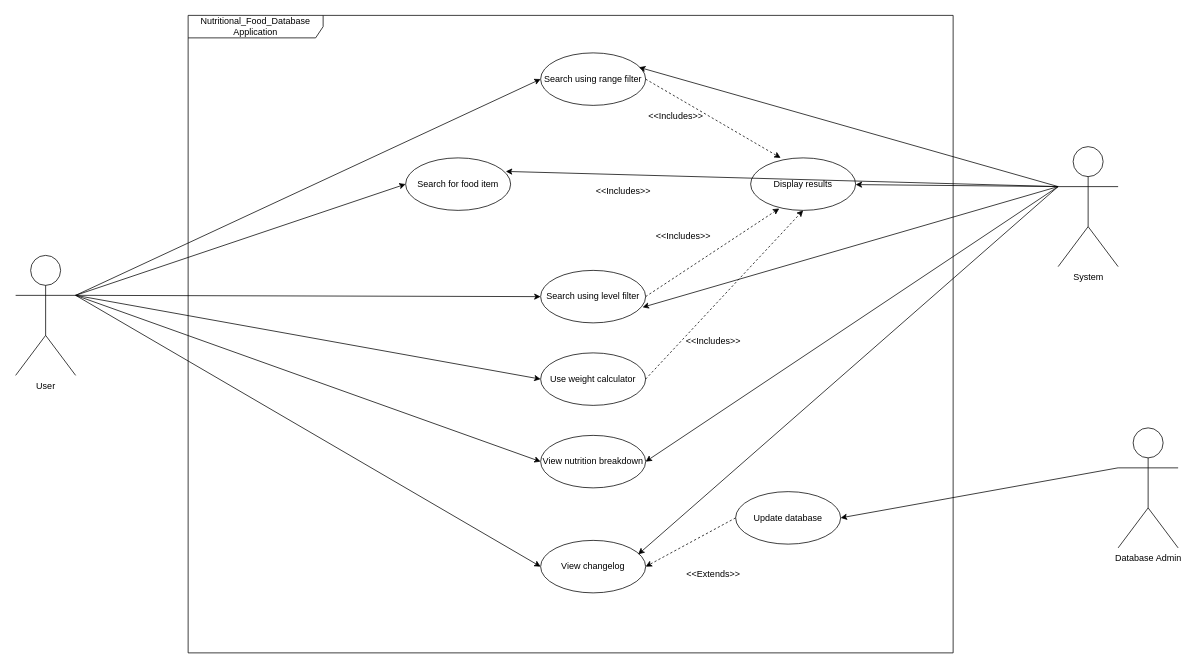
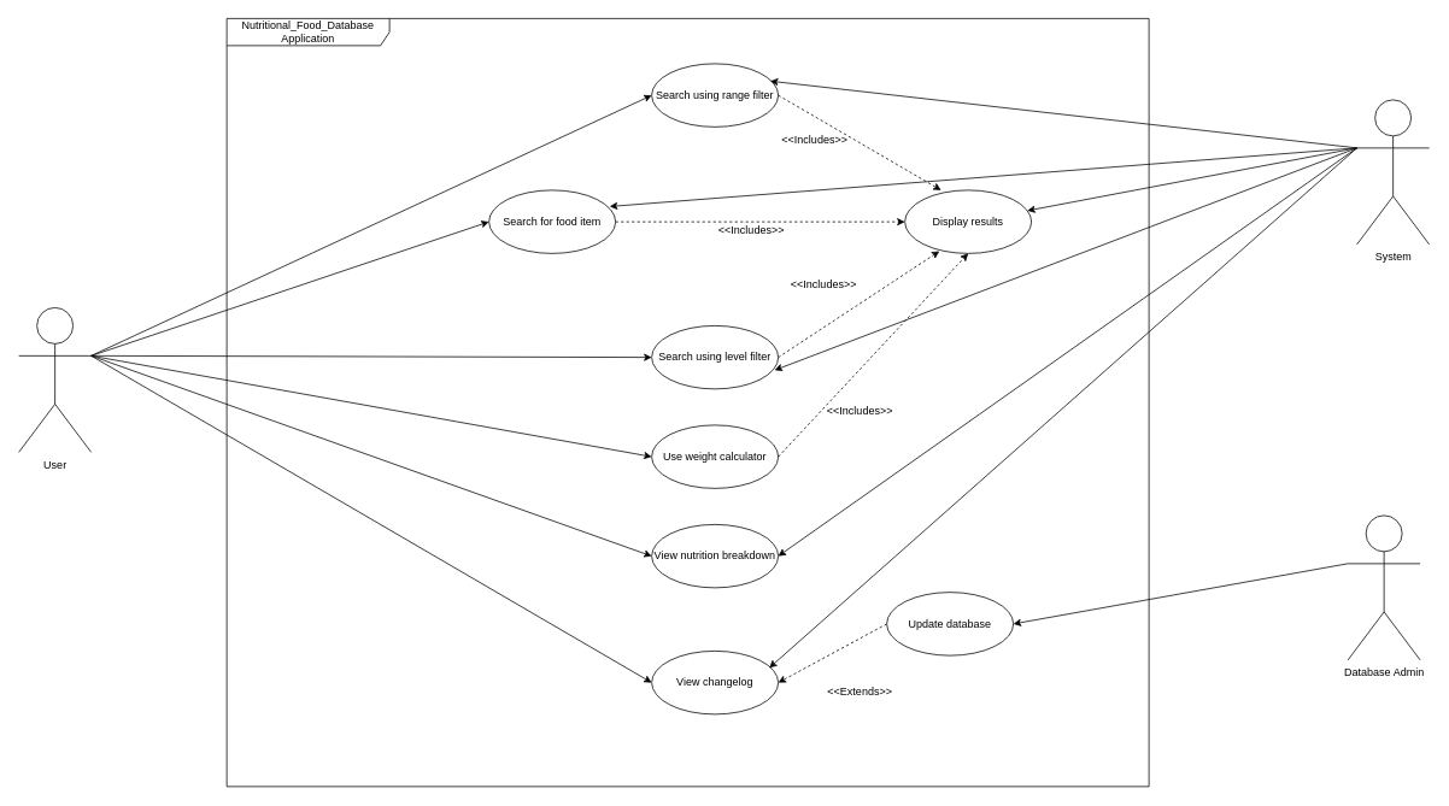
+ <mxCell id="15" style="edgeStyle=orthogonalEdgeStyle;rounded=0;orthogonalLoop=1;jettySize=auto;html=1;exitX=1;exitY=0.5;exitDx=0;exitDy=0;entryX=0;entryY=0.5;entryDx=0;entryDy=0;dashed=1;" parent="1" source="16" target="21" edge="1"><mxGeometry relative="1" as="geometry" /></mxCell>
- <mxCell id="14" value="System" style="shape=umlActor;verticalLabelPosition=bottom;verticalAlign=top;html=1;" parent="1" vertex="1"><mxGeometry x="1410" y="195" width="80" height="160" as="geometry" /></mxCell>
+ <mxCell id="14" value="System" style="shape=umlActor;verticalLabelPosition=bottom;verticalAlign=top;html=1;" parent="1" vertex="1"><mxGeometry x="1500" y="110" width="80" height="160" as="geometry" /></mxCell>
